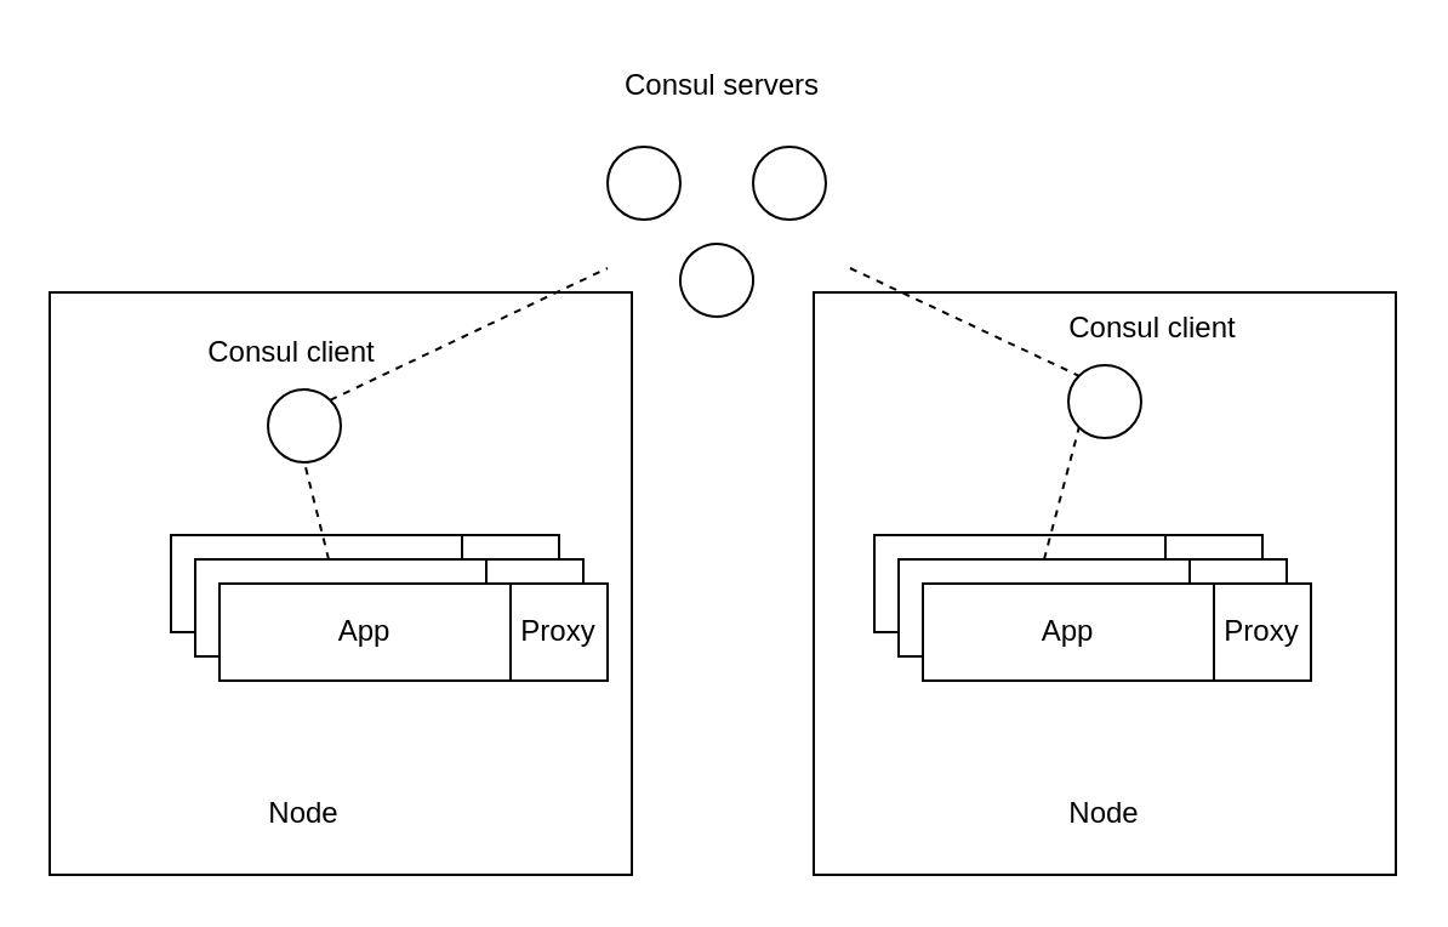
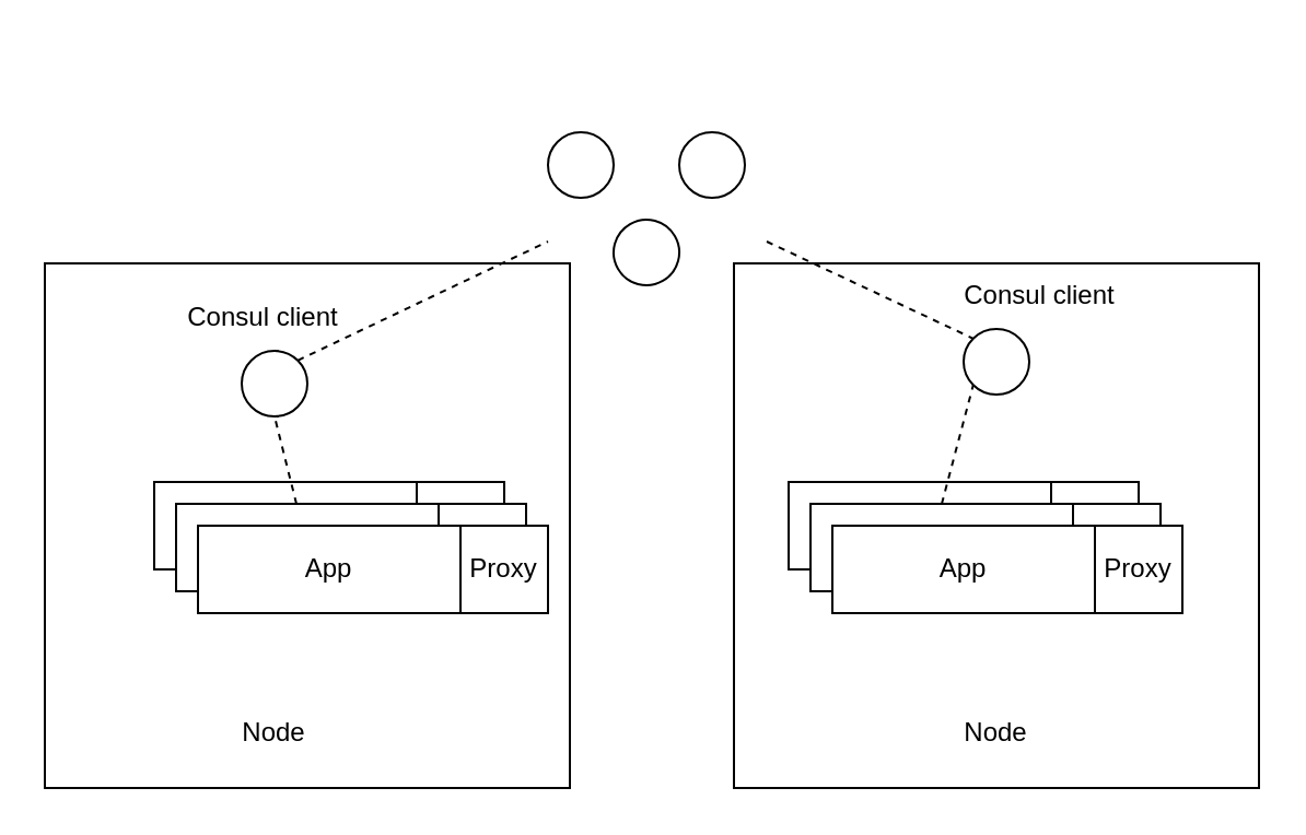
- <mxCell id="5" value="Consul servers" style="text;html=1;strokeColor=none;fillColor=none;align=center;verticalAlign=middle;whiteSpace=wrap;rounded=0;" vertex="1" parent="1"><mxGeometry x="250" y="20" width="95" height="30" as="geometry" /></mxCell>
